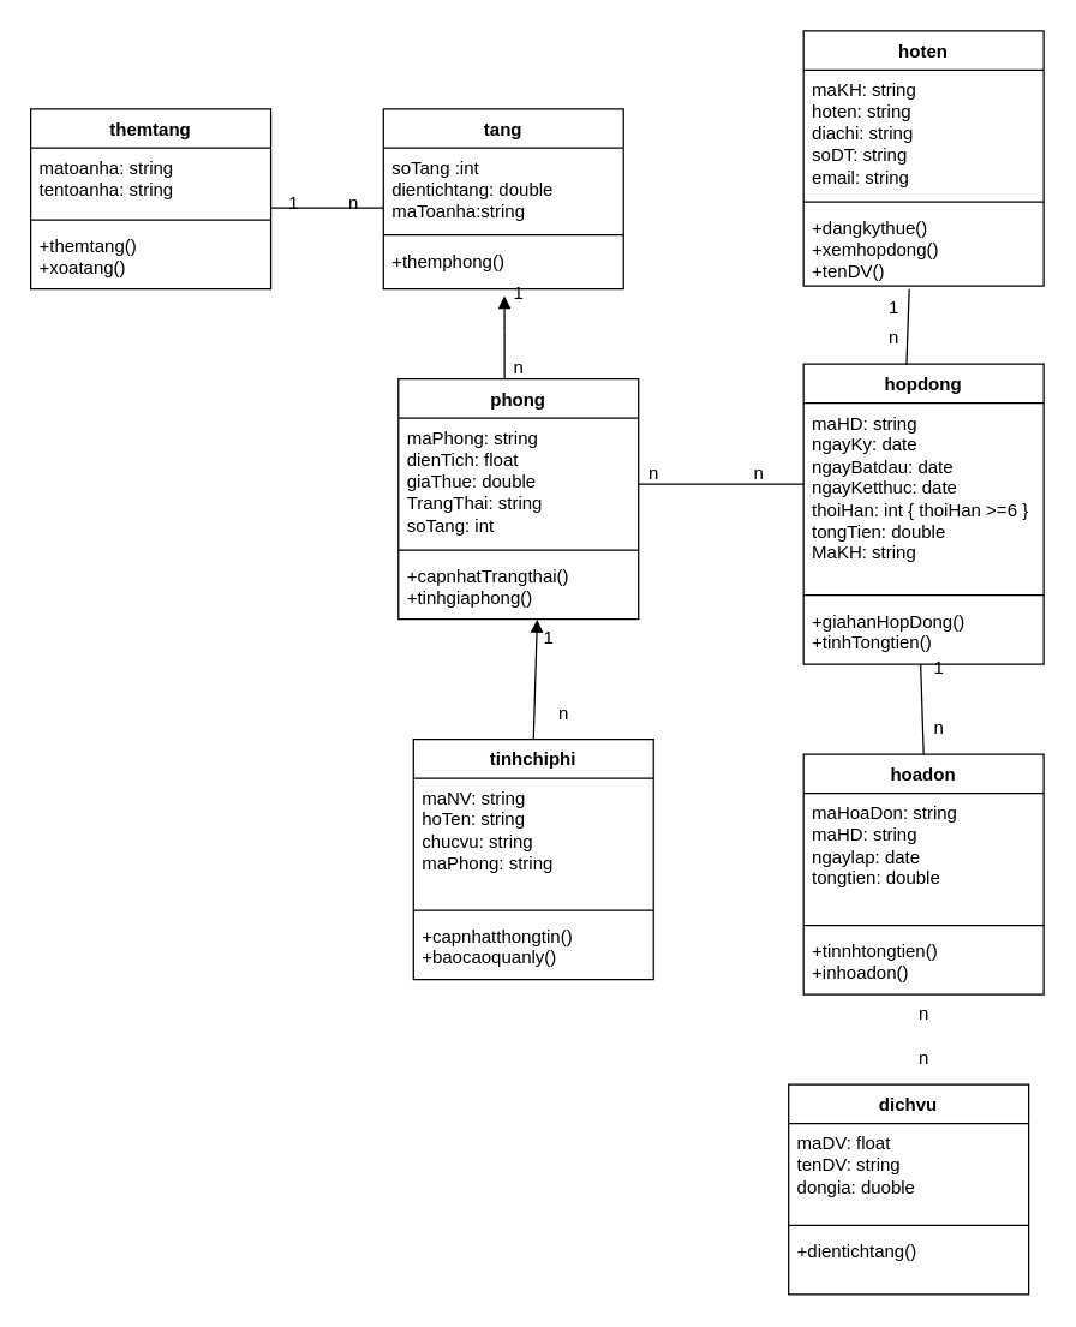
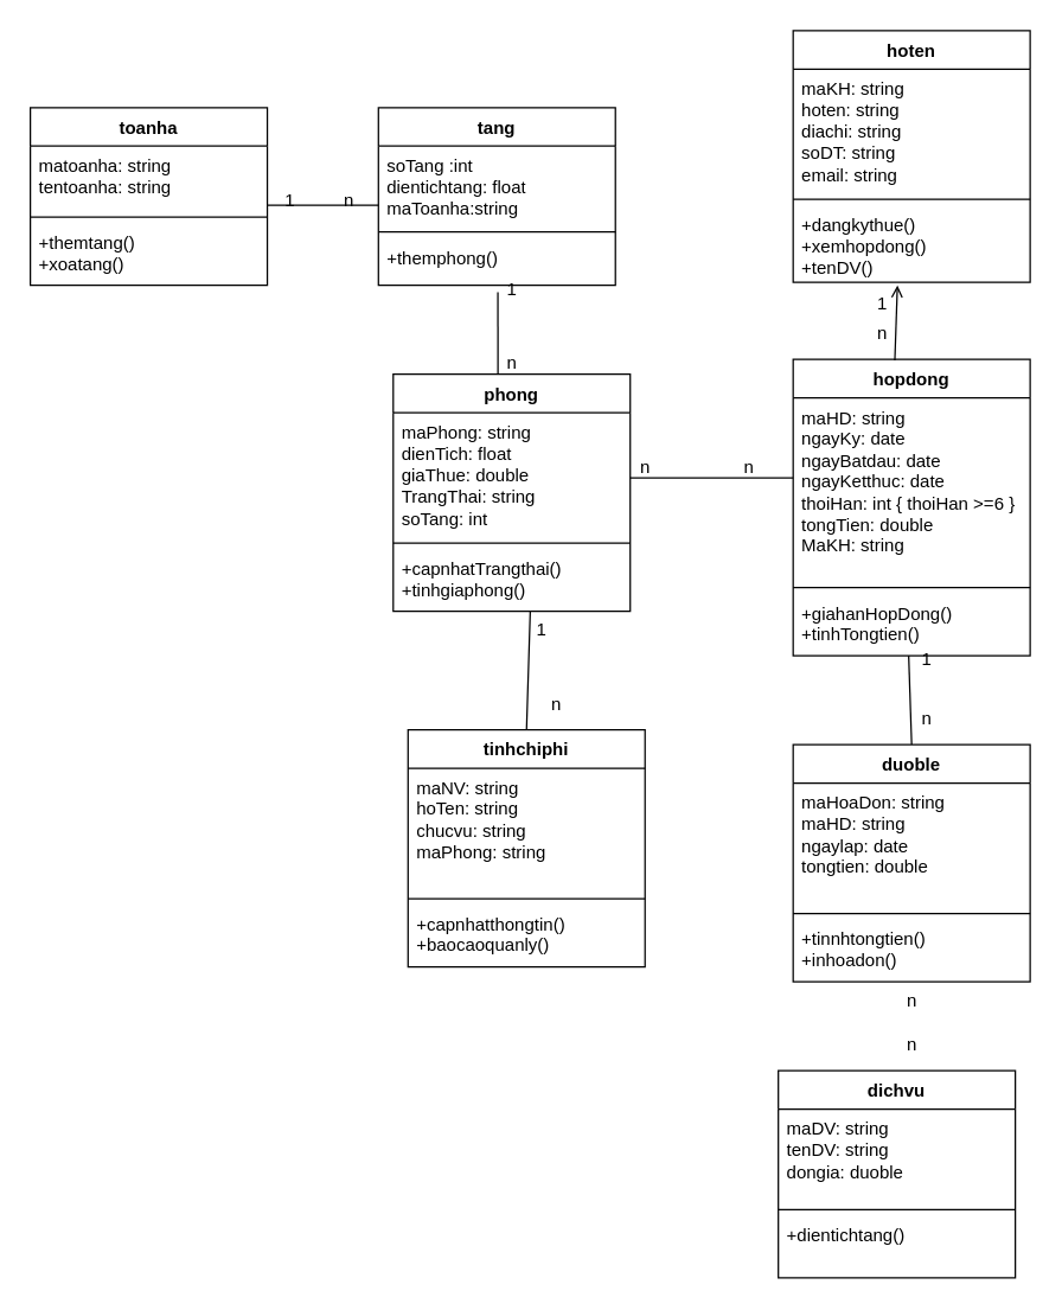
- <mxCell id="2" value="themtang" style="swimlane;fontStyle=1;align=center;verticalAlign=top;childLayout=stackLayout;horizontal=1;startSize=26;horizontalStack=0;resizeParent=1;resizeParentMax=0;resizeLast=0;collapsible=1;marginBottom=0;whiteSpace=wrap;html=1;" vertex="1" parent="1"><mxGeometry x="20" y="72" width="160" height="120" as="geometry" /></mxCell>
+ <mxCell id="2" value="toanha" style="swimlane;fontStyle=1;align=center;verticalAlign=top;childLayout=stackLayout;horizontal=1;startSize=26;horizontalStack=0;resizeParent=1;resizeParentMax=0;resizeLast=0;collapsible=1;marginBottom=0;whiteSpace=wrap;html=1;" vertex="1" parent="1"><mxGeometry x="20" y="72" width="160" height="120" as="geometry" /></mxCell>
- <mxCell id="7" value="&lt;div&gt;soTang :int&lt;/div&gt;&lt;div&gt;dientichtang: double&lt;/div&gt;&lt;div&gt;maToanha:string&lt;/div&gt;" style="text;strokeColor=none;fillColor=none;align=left;verticalAlign=top;spacingLeft=4;spacingRight=4;overflow=hidden;rotatable=0;points=[[0,0.5],[1,0.5]];portConstraint=eastwest;whiteSpace=wrap;html=1;" vertex="1" parent="6"><mxGeometry y="26" width="160" height="54" as="geometry" /></mxCell>
+ <mxCell id="7" value="&lt;div&gt;soTang :int&lt;/div&gt;&lt;div&gt;dientichtang: float&lt;/div&gt;&lt;div&gt;maToanha:string&lt;/div&gt;" style="text;strokeColor=none;fillColor=none;align=left;verticalAlign=top;spacingLeft=4;spacingRight=4;overflow=hidden;rotatable=0;points=[[0,0.5],[1,0.5]];portConstraint=eastwest;whiteSpace=wrap;html=1;" vertex="1" parent="6"><mxGeometry y="26" width="160" height="54" as="geometry" /></mxCell>
- <mxCell id="25" value="" style="endArrow=none;html=1;rounded=0;entryX=0.44;entryY=1.04;entryDx=0;entryDy=0;entryPerimeter=0;exitX=0.429;exitY=0.003;exitDx=0;exitDy=0;exitPerimeter=0;" edge="1" parent="1" source="17" target="24"><mxGeometry relative="1" as="geometry"><mxPoint x="445" y="212" as="sourcePoint" /><mxPoint x="605" y="212" as="targetPoint" /></mxGeometry></mxCell>
+ <mxCell id="25" value="" style="endArrow=open;html=1;rounded=0;entryX=0.44;entryY=1.04;entryDx=0;entryDy=0;entryPerimeter=0;exitX=0.429;exitY=0.003;exitDx=0;exitDy=0;exitPerimeter=0;" edge="1" parent="1" source="17" target="24"><mxGeometry relative="1" as="geometry"><mxPoint x="445" y="212" as="sourcePoint" /><mxPoint x="605" y="212" as="targetPoint" /></mxGeometry></mxCell>
- <mxCell id="15" value="" style="endArrow=block;html=1;rounded=0;entryX=0.504;entryY=1.144;entryDx=0;entryDy=0;entryPerimeter=0;exitX=0.442;exitY=0;exitDx=0;exitDy=0;exitPerimeter=0;" edge="1" parent="1" source="11" target="9"><mxGeometry relative="1" as="geometry"><mxPoint x="55" y="242" as="sourcePoint" /><mxPoint x="255" y="212" as="targetPoint" /></mxGeometry></mxCell>
+ <mxCell id="15" value="" style="endArrow=none;html=1;rounded=0;entryX=0.504;entryY=1.144;entryDx=0;entryDy=0;entryPerimeter=0;exitX=0.442;exitY=0;exitDx=0;exitDy=0;exitPerimeter=0;" edge="1" parent="1" source="11" target="9"><mxGeometry relative="1" as="geometry"><mxPoint x="55" y="242" as="sourcePoint" /><mxPoint x="255" y="212" as="targetPoint" /></mxGeometry></mxCell>
- <mxCell id="30" value="" style="endArrow=block;html=1;rounded=0;entryX=0.578;entryY=1.008;entryDx=0;entryDy=0;entryPerimeter=0;exitX=0.5;exitY=0;exitDx=0;exitDy=0;" edge="1" parent="1" source="26" target="14"><mxGeometry relative="1" as="geometry"><mxPoint x="205" y="422" as="sourcePoint" /><mxPoint x="365" y="422" as="targetPoint" /></mxGeometry></mxCell>
+ <mxCell id="30" value="" style="endArrow=none;html=1;rounded=0;entryX=0.578;entryY=1.008;entryDx=0;entryDy=0;entryPerimeter=0;exitX=0.5;exitY=0;exitDx=0;exitDy=0;" edge="1" parent="1" source="26" target="14"><mxGeometry relative="1" as="geometry"><mxPoint x="205" y="422" as="sourcePoint" /><mxPoint x="365" y="422" as="targetPoint" /></mxGeometry></mxCell>
- <mxCell id="31" value="hoadon" style="swimlane;fontStyle=1;align=center;verticalAlign=top;childLayout=stackLayout;horizontal=1;startSize=26;horizontalStack=0;resizeParent=1;resizeParentMax=0;resizeLast=0;collapsible=1;marginBottom=0;whiteSpace=wrap;html=1;" vertex="1" parent="1"><mxGeometry x="535" y="502" width="160" height="160" as="geometry" /></mxCell>
+ <mxCell id="31" value="duoble" style="swimlane;fontStyle=1;align=center;verticalAlign=top;childLayout=stackLayout;horizontal=1;startSize=26;horizontalStack=0;resizeParent=1;resizeParentMax=0;resizeLast=0;collapsible=1;marginBottom=0;whiteSpace=wrap;html=1;" vertex="1" parent="1"><mxGeometry x="535" y="502" width="160" height="160" as="geometry" /></mxCell>
- <mxCell id="37" value="maDV: float&lt;div&gt;tenDV: string&lt;/div&gt;&lt;div&gt;dongia: duoble&lt;/div&gt;" style="text;strokeColor=none;fillColor=none;align=left;verticalAlign=top;spacingLeft=4;spacingRight=4;overflow=hidden;rotatable=0;points=[[0,0.5],[1,0.5]];portConstraint=eastwest;whiteSpace=wrap;html=1;" vertex="1" parent="36"><mxGeometry y="26" width="160" height="64" as="geometry" /></mxCell>
+ <mxCell id="37" value="maDV: string&lt;div&gt;tenDV: string&lt;/div&gt;&lt;div&gt;dongia: duoble&lt;/div&gt;" style="text;strokeColor=none;fillColor=none;align=left;verticalAlign=top;spacingLeft=4;spacingRight=4;overflow=hidden;rotatable=0;points=[[0,0.5],[1,0.5]];portConstraint=eastwest;whiteSpace=wrap;html=1;" vertex="1" parent="36"><mxGeometry y="26" width="160" height="64" as="geometry" /></mxCell>
